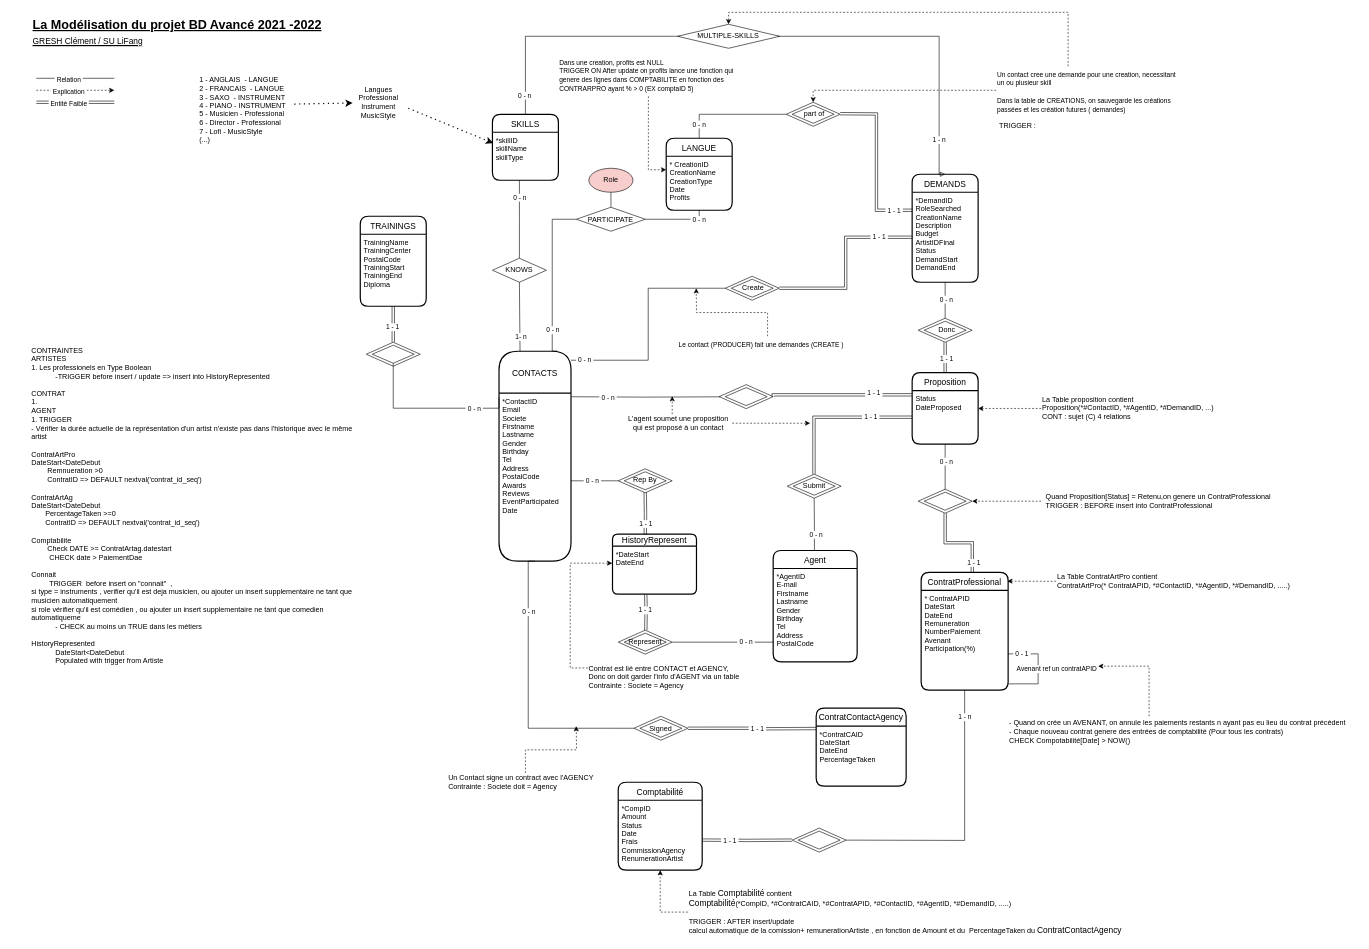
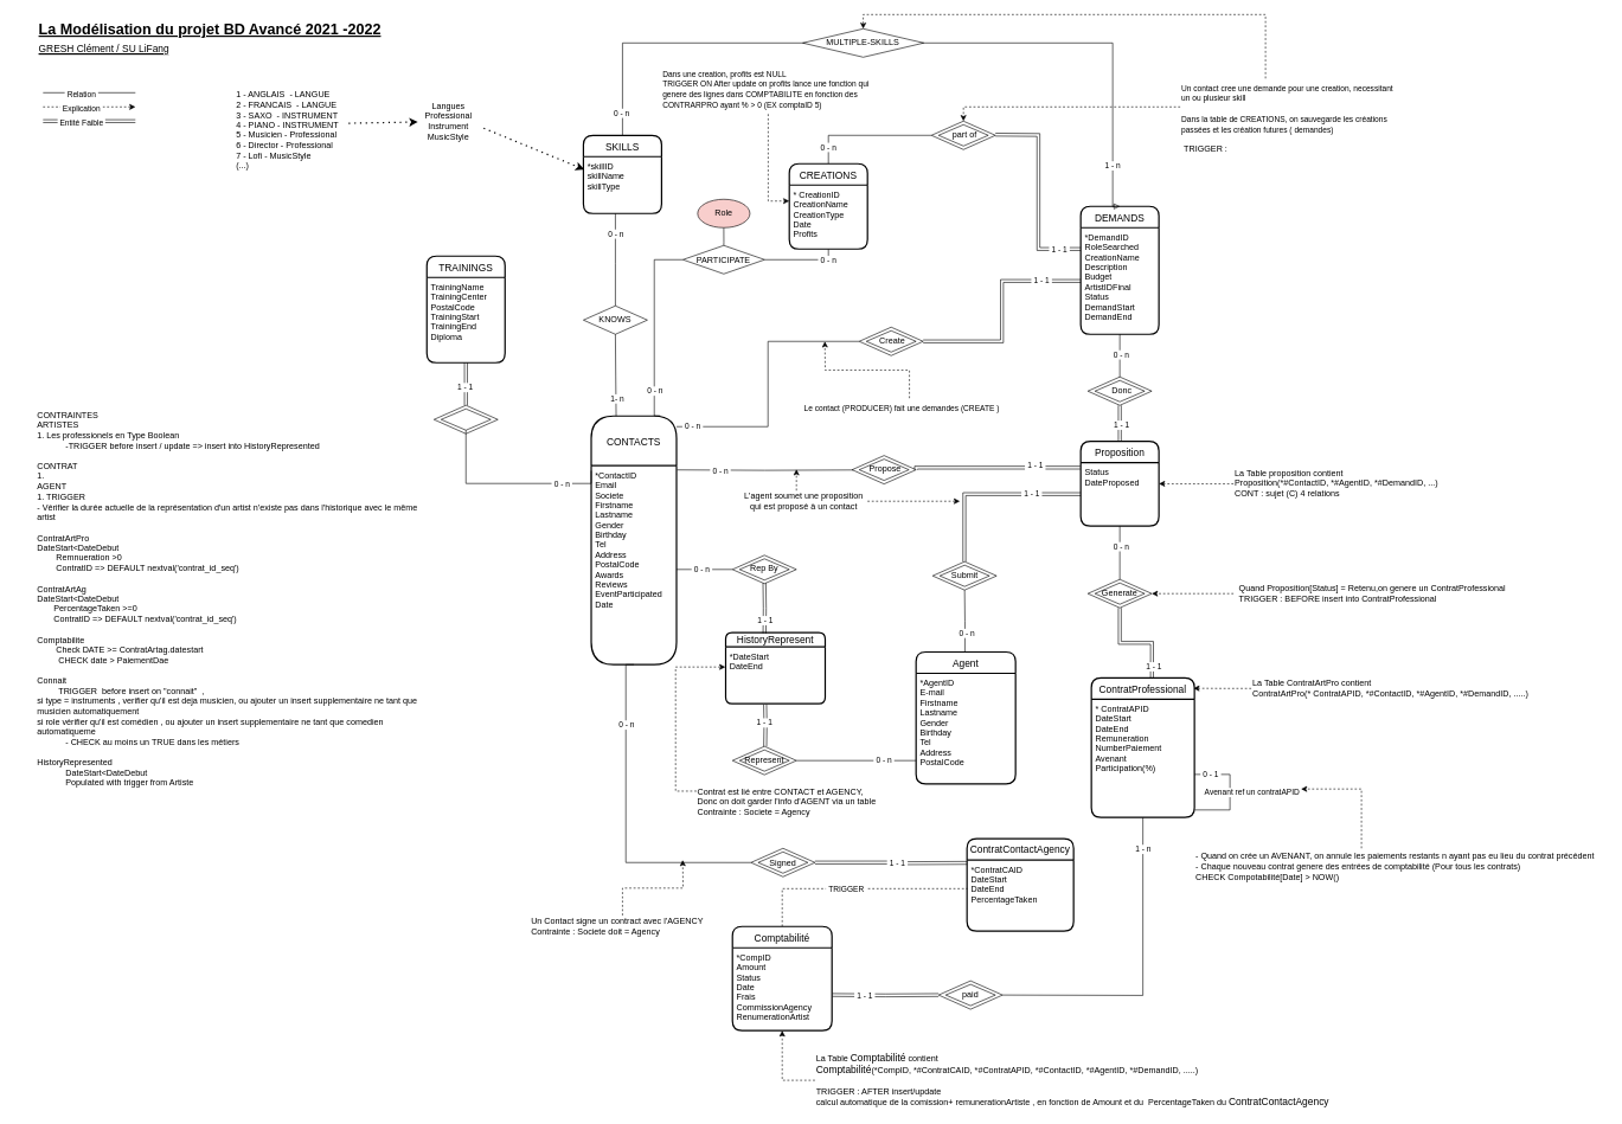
- <mxCell id="59" value="LANGUE" style="swimlane;childLayout=stackLayout;horizontal=1;startSize=30;horizontalStack=0;rounded=1;fontSize=14;fontStyle=0;strokeWidth=2;resizeParent=0;resizeLast=1;shadow=0;dashed=0;align=center;" parent="1" vertex="1"><mxGeometry x="1110" y="230" width="110" height="120" as="geometry" /></mxCell>
+ <mxCell id="59" value="CREATIONS" style="swimlane;childLayout=stackLayout;horizontal=1;startSize=30;horizontalStack=0;rounded=1;fontSize=14;fontStyle=0;strokeWidth=2;resizeParent=0;resizeLast=1;shadow=0;dashed=0;align=center;" parent="1" vertex="1"><mxGeometry x="1110" y="230" width="110" height="120" as="geometry" /></mxCell>
+ <mxCell id="92" value="Propose" style="text;html=1;strokeColor=none;fillColor=none;align=center;verticalAlign=middle;whiteSpace=wrap;rounded=0;" parent="90" vertex="1"><mxGeometry x="7" y="-1" width="60" height="30" as="geometry" /></mxCell>
+ <mxCell id="112" value="Generate" style="text;html=1;strokeColor=none;fillColor=none;align=center;verticalAlign=middle;whiteSpace=wrap;rounded=0;" parent="109" vertex="1"><mxGeometry x="5" width="60" height="30" as="geometry" /></mxCell>
+ <mxCell id="26" style="edgeStyle=orthogonalEdgeStyle;rounded=0;orthogonalLoop=1;jettySize=auto;html=1;entryX=0.004;entryY=0.403;entryDx=0;entryDy=0;entryPerimeter=0;endArrow=none;endFill=0;dashed=1;" parent="1" source="28" target="9" edge="1"><mxGeometry relative="1" as="geometry"><Array as="points"><mxPoint x="1100" y="1250" /></Array></mxGeometry></mxCell>
+ <mxCell id="27" value="&amp;nbsp;TRIGGER&amp;nbsp;" style="edgeLabel;html=1;align=center;verticalAlign=middle;resizable=0;points=[];" parent="26" vertex="1" connectable="0"><mxGeometry x="-0.09" y="-1" relative="1" as="geometry"><mxPoint as="offset" /></mxGeometry></mxCell>
+ <mxCell id="176" value="paid" style="text;html=1;strokeColor=none;fillColor=none;align=center;verticalAlign=middle;whiteSpace=wrap;rounded=0;" parent="174" vertex="1"><mxGeometry x="5.0" y="4.547e-13" width="60" height="30" as="geometry" /></mxCell>
